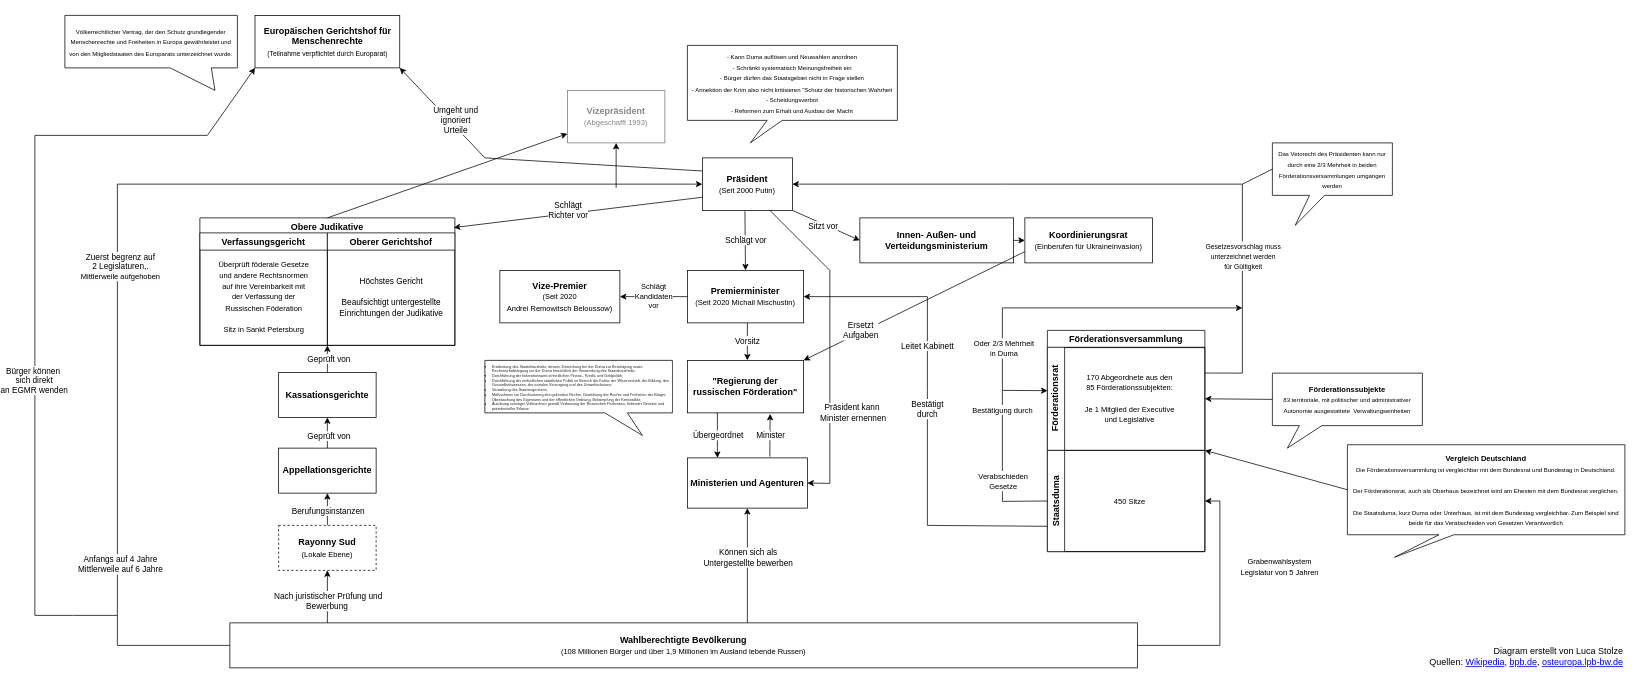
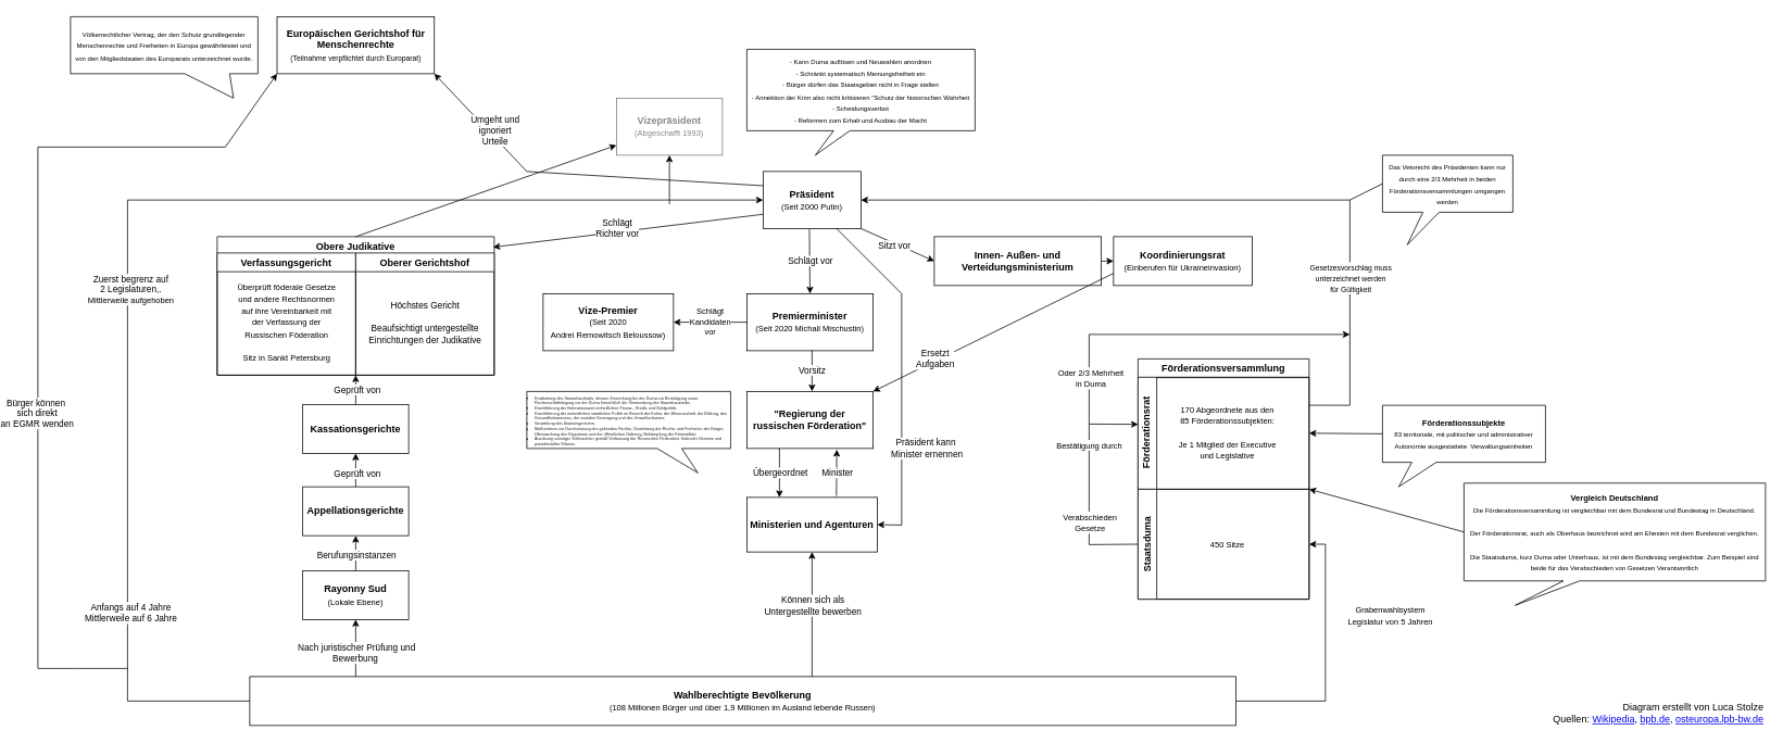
- <mxCell id="24" value="" style="endArrow=classic;html=1;rounded=0;exitX=0;exitY=0.75;exitDx=0;exitDy=0;entryX=1;entryY=0.5;entryDx=0;entryDy=0;" edge="1" parent="1" source="9" target="23"><mxGeometry width="50" height="50" relative="1" as="geometry"><mxPoint x="1230" y="740" as="sourcePoint" /><mxPoint x="1070" y="320" as="targetPoint" /><Array as="points"><mxPoint x="1210" y="700" /><mxPoint x="1210" y="520" /><mxPoint x="1210" y="395" /></Array></mxGeometry></mxCell>
- <mxCell id="25" value="Bestätigt&lt;br&gt;durch" style="edgeLabel;html=1;align=center;verticalAlign=middle;resizable=0;points=[];" vertex="1" connectable="0" parent="24"><mxGeometry x="0.054" y="1" relative="1" as="geometry"><mxPoint y="16" as="offset" /></mxGeometry></mxCell>
- <mxCell id="26" value="Leitet Kabinett" style="edgeLabel;html=1;align=center;verticalAlign=middle;resizable=0;points=[];" vertex="1" connectable="0" parent="24"><mxGeometry x="0.305" y="1" relative="1" as="geometry"><mxPoint y="11" as="offset" /></mxGeometry></mxCell>
- <mxCell id="73" value="&lt;b&gt;Rayonny Sud&lt;/b&gt;&lt;br&gt;&lt;font style=&quot;font-size: 10px;&quot;&gt;(Lokale Ebene)&lt;/font&gt;" style="rounded=0;whiteSpace=wrap;html=1;dashed=1;" vertex="1" parent="1"><mxGeometry x="345" y="700" width="130" height="60" as="geometry" /></mxCell>
+ <mxCell id="73" value="&lt;b&gt;Rayonny Sud&lt;/b&gt;&lt;br&gt;&lt;font style=&quot;font-size: 10px;&quot;&gt;(Lokale Ebene)&lt;/font&gt;" style="rounded=0;whiteSpace=wrap;html=1;" vertex="1" parent="1"><mxGeometry x="345" y="700" width="130" height="60" as="geometry" /></mxCell>
